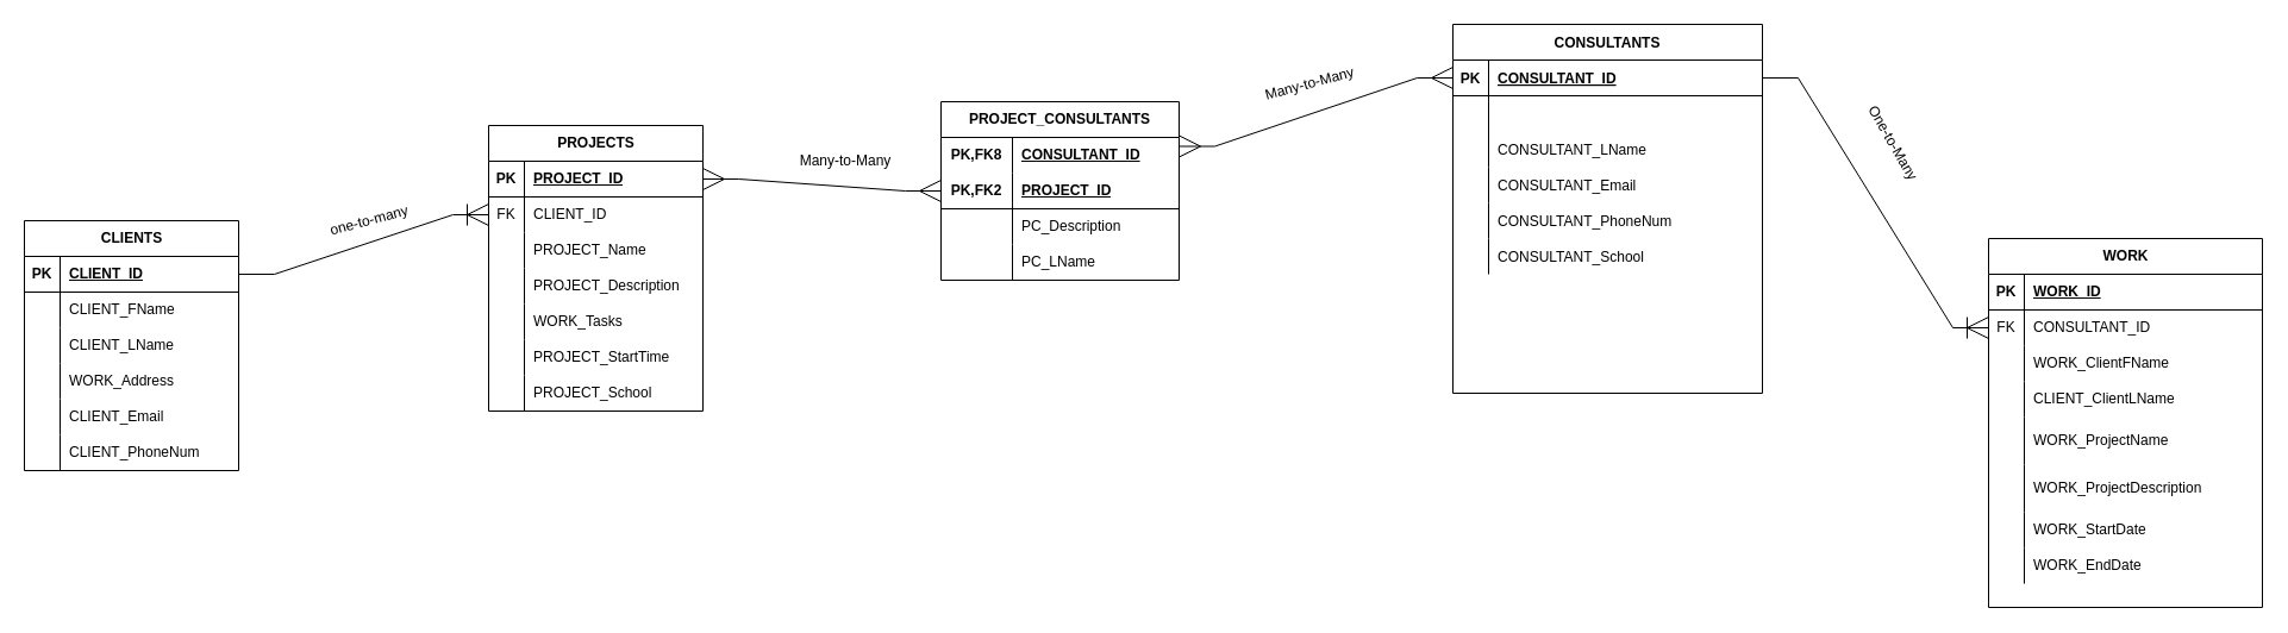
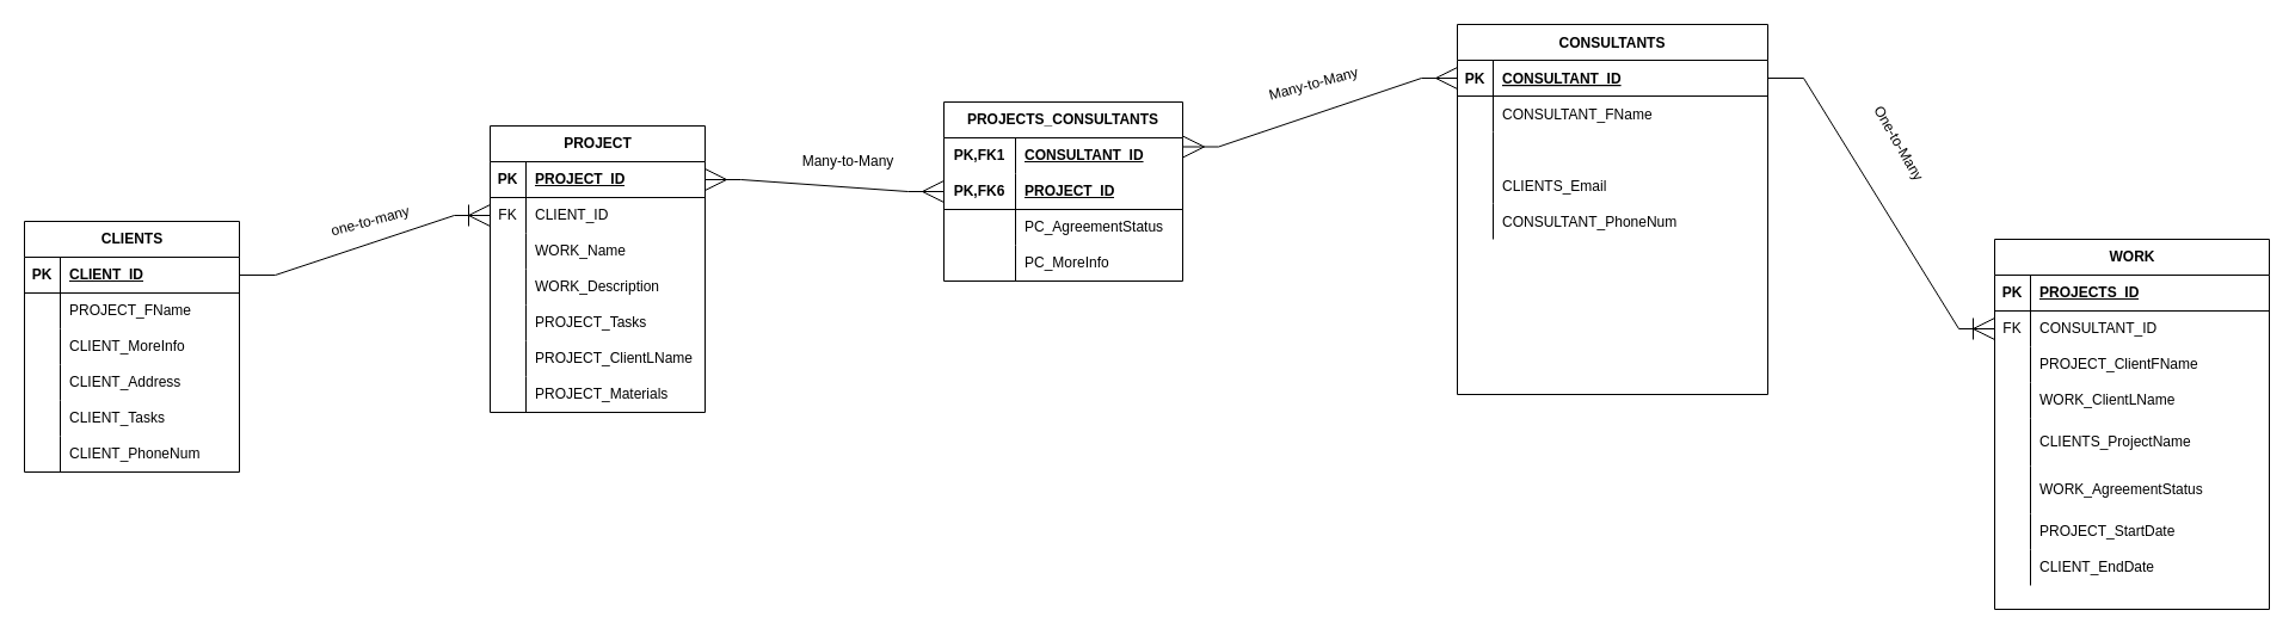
+ <mxCell id="8" value="CONSULTANT_FName" style="shape=partialRectangle;overflow=hidden;connectable=0;fillColor=none;top=0;left=0;bottom=0;right=0;align=left;spacingLeft=6;" parent="6" vertex="1"><mxGeometry x="30" width="230" height="30" as="geometry"><mxRectangle width="230" height="30" as="alternateBounds" /></mxGeometry></mxCell>
- <mxCell id="68" value="PROJECT_CONSULTANTS" style="shape=table;startSize=30;container=1;collapsible=1;childLayout=tableLayout;fixedRows=1;rowLines=0;fontStyle=1;align=center;resizeLast=1;html=1;whiteSpace=wrap;" vertex="1" parent="1"><mxGeometry x="790" y="85" width="200" height="150" as="geometry" /></mxCell>
+ <mxCell id="68" value="PROJECTS_CONSULTANTS" style="shape=table;startSize=30;container=1;collapsible=1;childLayout=tableLayout;fixedRows=1;rowLines=0;fontStyle=1;align=center;resizeLast=1;html=1;whiteSpace=wrap;" vertex="1" parent="1"><mxGeometry x="790" y="85" width="200" height="150" as="geometry" /></mxCell>
- <mxCell id="27" value="PROJECTS" style="shape=table;startSize=30;container=1;collapsible=1;childLayout=tableLayout;fixedRows=1;rowLines=0;fontStyle=1;align=center;resizeLast=1;html=1;" vertex="1" parent="1"><mxGeometry x="410" y="105" width="180" height="240" as="geometry" /></mxCell>
+ <mxCell id="27" value="PROJECT" style="shape=table;startSize=30;container=1;collapsible=1;childLayout=tableLayout;fixedRows=1;rowLines=0;fontStyle=1;align=center;resizeLast=1;html=1;" vertex="1" parent="1"><mxGeometry x="410" y="105" width="180" height="240" as="geometry" /></mxCell>
- <mxCell id="11" value="CONSULTANT_LName" style="shape=partialRectangle;overflow=hidden;connectable=0;fillColor=none;top=0;left=0;bottom=0;right=0;align=left;spacingLeft=6;" vertex="1" parent="9"><mxGeometry x="30" width="230" height="30" as="geometry"><mxRectangle width="230" height="30" as="alternateBounds" /></mxGeometry></mxCell>
- <mxCell id="70" value="PK,FK8" style="shape=partialRectangle;connectable=0;fillColor=none;top=0;left=0;bottom=0;right=0;fontStyle=1;overflow=hidden;html=1;whiteSpace=wrap;" vertex="1" parent="69"><mxGeometry width="60" height="30" as="geometry"><mxRectangle width="60" height="30" as="alternateBounds" /></mxGeometry></mxCell>
+ <mxCell id="70" value="PK,FK1" style="shape=partialRectangle;connectable=0;fillColor=none;top=0;left=0;bottom=0;right=0;fontStyle=1;overflow=hidden;html=1;whiteSpace=wrap;" vertex="1" parent="69"><mxGeometry width="60" height="30" as="geometry"><mxRectangle width="60" height="30" as="alternateBounds" /></mxGeometry></mxCell>
- <mxCell id="14" value="CONSULTANT_Email" style="shape=partialRectangle;overflow=hidden;connectable=0;fillColor=none;top=0;left=0;bottom=0;right=0;align=left;spacingLeft=6;" vertex="1" parent="12"><mxGeometry x="30" width="230" height="30" as="geometry"><mxRectangle width="230" height="30" as="alternateBounds" /></mxGeometry></mxCell>
+ <mxCell id="14" value="CLIENTS_Email" style="shape=partialRectangle;overflow=hidden;connectable=0;fillColor=none;top=0;left=0;bottom=0;right=0;align=left;spacingLeft=6;" vertex="1" parent="12"><mxGeometry x="30" width="230" height="30" as="geometry"><mxRectangle width="230" height="30" as="alternateBounds" /></mxGeometry></mxCell>
- <mxCell id="73" value="PK,FK2" style="shape=partialRectangle;connectable=0;fillColor=none;top=0;left=0;bottom=0;right=0;fontStyle=1;overflow=hidden;html=1;whiteSpace=wrap;" vertex="1" parent="72"><mxGeometry width="60" height="30" as="geometry"><mxRectangle width="60" height="30" as="alternateBounds" /></mxGeometry></mxCell>
+ <mxCell id="73" value="PK,FK6" style="shape=partialRectangle;connectable=0;fillColor=none;top=0;left=0;bottom=0;right=0;fontStyle=1;overflow=hidden;html=1;whiteSpace=wrap;" vertex="1" parent="72"><mxGeometry width="60" height="30" as="geometry"><mxRectangle width="60" height="30" as="alternateBounds" /></mxGeometry></mxCell>
- <mxCell id="77" value="PC_Description" style="shape=partialRectangle;connectable=0;fillColor=none;top=0;left=0;bottom=0;right=0;align=left;spacingLeft=6;overflow=hidden;html=1;whiteSpace=wrap;" vertex="1" parent="75"><mxGeometry x="60" width="140" height="30" as="geometry"><mxRectangle width="140" height="30" as="alternateBounds" /></mxGeometry></mxCell>
+ <mxCell id="77" value="PC_AgreementStatus" style="shape=partialRectangle;connectable=0;fillColor=none;top=0;left=0;bottom=0;right=0;align=left;spacingLeft=6;overflow=hidden;html=1;whiteSpace=wrap;" vertex="1" parent="75"><mxGeometry x="60" width="140" height="30" as="geometry"><mxRectangle width="140" height="30" as="alternateBounds" /></mxGeometry></mxCell>
- <mxCell id="36" value="PROJECT_Name" style="shape=partialRectangle;connectable=0;fillColor=none;top=0;left=0;bottom=0;right=0;align=left;spacingLeft=6;overflow=hidden;whiteSpace=wrap;html=1;" vertex="1" parent="34"><mxGeometry x="30" width="150" height="30" as="geometry"><mxRectangle width="150" height="30" as="alternateBounds" /></mxGeometry></mxCell>
+ <mxCell id="36" value="WORK_Name" style="shape=partialRectangle;connectable=0;fillColor=none;top=0;left=0;bottom=0;right=0;align=left;spacingLeft=6;overflow=hidden;whiteSpace=wrap;html=1;" vertex="1" parent="34"><mxGeometry x="30" width="150" height="30" as="geometry"><mxRectangle width="150" height="30" as="alternateBounds" /></mxGeometry></mxCell>
- <mxCell id="20" value="CONSULTANT_School" style="shape=partialRectangle;overflow=hidden;connectable=0;fillColor=none;top=0;left=0;bottom=0;right=0;align=left;spacingLeft=6;" vertex="1" parent="18"><mxGeometry x="30" width="230" height="30" as="geometry"><mxRectangle width="230" height="30" as="alternateBounds" /></mxGeometry></mxCell>
- <mxCell id="80" value="PC_LName" style="shape=partialRectangle;connectable=0;fillColor=none;top=0;left=0;bottom=0;right=0;align=left;spacingLeft=6;overflow=hidden;html=1;whiteSpace=wrap;" vertex="1" parent="78"><mxGeometry x="60" width="140" height="30" as="geometry"><mxRectangle width="140" height="30" as="alternateBounds" /></mxGeometry></mxCell>
+ <mxCell id="80" value="PC_MoreInfo" style="shape=partialRectangle;connectable=0;fillColor=none;top=0;left=0;bottom=0;right=0;align=left;spacingLeft=6;overflow=hidden;html=1;whiteSpace=wrap;" vertex="1" parent="78"><mxGeometry x="60" width="140" height="30" as="geometry"><mxRectangle width="140" height="30" as="alternateBounds" /></mxGeometry></mxCell>
- <mxCell id="39" value="PROJECT_Description" style="shape=partialRectangle;connectable=0;fillColor=none;top=0;left=0;bottom=0;right=0;align=left;spacingLeft=6;overflow=hidden;whiteSpace=wrap;html=1;" vertex="1" parent="37"><mxGeometry x="30" width="150" height="30" as="geometry"><mxRectangle width="150" height="30" as="alternateBounds" /></mxGeometry></mxCell>
+ <mxCell id="39" value="WORK_Description" style="shape=partialRectangle;connectable=0;fillColor=none;top=0;left=0;bottom=0;right=0;align=left;spacingLeft=6;overflow=hidden;whiteSpace=wrap;html=1;" vertex="1" parent="37"><mxGeometry x="30" width="150" height="30" as="geometry"><mxRectangle width="150" height="30" as="alternateBounds" /></mxGeometry></mxCell>
- <mxCell id="90" value="WORK_ID" style="shape=partialRectangle;connectable=0;fillColor=none;top=0;left=0;bottom=0;right=0;align=left;spacingLeft=6;fontStyle=5;overflow=hidden;whiteSpace=wrap;html=1;" vertex="1" parent="88"><mxGeometry x="30" width="200" height="30" as="geometry"><mxRectangle width="200" height="30" as="alternateBounds" /></mxGeometry></mxCell>
+ <mxCell id="90" value="PROJECTS_ID" style="shape=partialRectangle;connectable=0;fillColor=none;top=0;left=0;bottom=0;right=0;align=left;spacingLeft=6;fontStyle=5;overflow=hidden;whiteSpace=wrap;html=1;" vertex="1" parent="88"><mxGeometry x="30" width="200" height="30" as="geometry"><mxRectangle width="200" height="30" as="alternateBounds" /></mxGeometry></mxCell>
- <mxCell id="55" value="CLIENT_FName" style="shape=partialRectangle;connectable=0;fillColor=none;top=0;left=0;bottom=0;right=0;align=left;spacingLeft=6;overflow=hidden;whiteSpace=wrap;html=1;" vertex="1" parent="53"><mxGeometry x="30" width="150" height="30" as="geometry"><mxRectangle width="150" height="30" as="alternateBounds" /></mxGeometry></mxCell>
+ <mxCell id="55" value="PROJECT_FName" style="shape=partialRectangle;connectable=0;fillColor=none;top=0;left=0;bottom=0;right=0;align=left;spacingLeft=6;overflow=hidden;whiteSpace=wrap;html=1;" vertex="1" parent="53"><mxGeometry x="30" width="150" height="30" as="geometry"><mxRectangle width="150" height="30" as="alternateBounds" /></mxGeometry></mxCell>
- <mxCell id="42" value="WORK_Tasks" style="shape=partialRectangle;connectable=0;fillColor=none;top=0;left=0;bottom=0;right=0;align=left;spacingLeft=6;overflow=hidden;whiteSpace=wrap;html=1;" vertex="1" parent="40"><mxGeometry x="30" width="150" height="30" as="geometry"><mxRectangle width="150" height="30" as="alternateBounds" /></mxGeometry></mxCell>
+ <mxCell id="42" value="PROJECT_Tasks" style="shape=partialRectangle;connectable=0;fillColor=none;top=0;left=0;bottom=0;right=0;align=left;spacingLeft=6;overflow=hidden;whiteSpace=wrap;html=1;" vertex="1" parent="40"><mxGeometry x="30" width="150" height="30" as="geometry"><mxRectangle width="150" height="30" as="alternateBounds" /></mxGeometry></mxCell>
- <mxCell id="58" value="CLIENT_LName" style="shape=partialRectangle;connectable=0;fillColor=none;top=0;left=0;bottom=0;right=0;align=left;spacingLeft=6;overflow=hidden;whiteSpace=wrap;html=1;" vertex="1" parent="56"><mxGeometry x="30" width="150" height="30" as="geometry"><mxRectangle width="150" height="30" as="alternateBounds" /></mxGeometry></mxCell>
+ <mxCell id="58" value="CLIENT_MoreInfo" style="shape=partialRectangle;connectable=0;fillColor=none;top=0;left=0;bottom=0;right=0;align=left;spacingLeft=6;overflow=hidden;whiteSpace=wrap;html=1;" vertex="1" parent="56"><mxGeometry x="30" width="150" height="30" as="geometry"><mxRectangle width="150" height="30" as="alternateBounds" /></mxGeometry></mxCell>
- <mxCell id="45" value="PROJECT_StartTime" style="shape=partialRectangle;connectable=0;fillColor=none;top=0;left=0;bottom=0;right=0;align=left;spacingLeft=6;overflow=hidden;whiteSpace=wrap;html=1;" vertex="1" parent="43"><mxGeometry x="30" width="150" height="30" as="geometry"><mxRectangle width="150" height="30" as="alternateBounds" /></mxGeometry></mxCell>
+ <mxCell id="45" value="PROJECT_ClientLName" style="shape=partialRectangle;connectable=0;fillColor=none;top=0;left=0;bottom=0;right=0;align=left;spacingLeft=6;overflow=hidden;whiteSpace=wrap;html=1;" vertex="1" parent="43"><mxGeometry x="30" width="150" height="30" as="geometry"><mxRectangle width="150" height="30" as="alternateBounds" /></mxGeometry></mxCell>
- <mxCell id="96" value="WORK_ClientFName" style="shape=partialRectangle;connectable=0;fillColor=none;top=0;left=0;bottom=0;right=0;align=left;spacingLeft=6;overflow=hidden;whiteSpace=wrap;html=1;" vertex="1" parent="94"><mxGeometry x="30" width="200" height="30" as="geometry"><mxRectangle width="200" height="30" as="alternateBounds" /></mxGeometry></mxCell>
+ <mxCell id="96" value="PROJECT_ClientFName" style="shape=partialRectangle;connectable=0;fillColor=none;top=0;left=0;bottom=0;right=0;align=left;spacingLeft=6;overflow=hidden;whiteSpace=wrap;html=1;" vertex="1" parent="94"><mxGeometry x="30" width="200" height="30" as="geometry"><mxRectangle width="200" height="30" as="alternateBounds" /></mxGeometry></mxCell>
- <mxCell id="61" value="WORK_Address" style="shape=partialRectangle;connectable=0;fillColor=none;top=0;left=0;bottom=0;right=0;align=left;spacingLeft=6;overflow=hidden;whiteSpace=wrap;html=1;" vertex="1" parent="59"><mxGeometry x="30" width="150" height="30" as="geometry"><mxRectangle width="150" height="30" as="alternateBounds" /></mxGeometry></mxCell>
+ <mxCell id="61" value="CLIENT_Address" style="shape=partialRectangle;connectable=0;fillColor=none;top=0;left=0;bottom=0;right=0;align=left;spacingLeft=6;overflow=hidden;whiteSpace=wrap;html=1;" vertex="1" parent="59"><mxGeometry x="30" width="150" height="30" as="geometry"><mxRectangle width="150" height="30" as="alternateBounds" /></mxGeometry></mxCell>
- <mxCell id="48" value="PROJECT_School" style="shape=partialRectangle;connectable=0;fillColor=none;top=0;left=0;bottom=0;right=0;align=left;spacingLeft=6;overflow=hidden;whiteSpace=wrap;html=1;" vertex="1" parent="46"><mxGeometry x="30" width="150" height="30" as="geometry"><mxRectangle width="150" height="30" as="alternateBounds" /></mxGeometry></mxCell>
+ <mxCell id="48" value="PROJECT_Materials" style="shape=partialRectangle;connectable=0;fillColor=none;top=0;left=0;bottom=0;right=0;align=left;spacingLeft=6;overflow=hidden;whiteSpace=wrap;html=1;" vertex="1" parent="46"><mxGeometry x="30" width="150" height="30" as="geometry"><mxRectangle width="150" height="30" as="alternateBounds" /></mxGeometry></mxCell>
- <mxCell id="99" value="CLIENT_ClientLName" style="shape=partialRectangle;connectable=0;fillColor=none;top=0;left=0;bottom=0;right=0;align=left;spacingLeft=6;overflow=hidden;whiteSpace=wrap;html=1;" vertex="1" parent="97"><mxGeometry x="30" width="200" height="30" as="geometry"><mxRectangle width="200" height="30" as="alternateBounds" /></mxGeometry></mxCell>
+ <mxCell id="99" value="WORK_ClientLName" style="shape=partialRectangle;connectable=0;fillColor=none;top=0;left=0;bottom=0;right=0;align=left;spacingLeft=6;overflow=hidden;whiteSpace=wrap;html=1;" vertex="1" parent="97"><mxGeometry x="30" width="200" height="30" as="geometry"><mxRectangle width="200" height="30" as="alternateBounds" /></mxGeometry></mxCell>
- <mxCell id="64" value="CLIENT_Email" style="shape=partialRectangle;connectable=0;fillColor=none;top=0;left=0;bottom=0;right=0;align=left;spacingLeft=6;overflow=hidden;whiteSpace=wrap;html=1;" vertex="1" parent="62"><mxGeometry x="30" width="150" height="30" as="geometry"><mxRectangle width="150" height="30" as="alternateBounds" /></mxGeometry></mxCell>
+ <mxCell id="64" value="CLIENT_Tasks" style="shape=partialRectangle;connectable=0;fillColor=none;top=0;left=0;bottom=0;right=0;align=left;spacingLeft=6;overflow=hidden;whiteSpace=wrap;html=1;" vertex="1" parent="62"><mxGeometry x="30" width="150" height="30" as="geometry"><mxRectangle width="150" height="30" as="alternateBounds" /></mxGeometry></mxCell>
- <mxCell id="102" value="WORK_ProjectName" style="shape=partialRectangle;connectable=0;fillColor=none;top=0;left=0;bottom=0;right=0;align=left;spacingLeft=6;overflow=hidden;whiteSpace=wrap;html=1;" vertex="1" parent="100"><mxGeometry x="30" width="200" height="40" as="geometry"><mxRectangle width="200" height="40" as="alternateBounds" /></mxGeometry></mxCell>
+ <mxCell id="102" value="CLIENTS_ProjectName" style="shape=partialRectangle;connectable=0;fillColor=none;top=0;left=0;bottom=0;right=0;align=left;spacingLeft=6;overflow=hidden;whiteSpace=wrap;html=1;" vertex="1" parent="100"><mxGeometry x="30" width="200" height="40" as="geometry"><mxRectangle width="200" height="40" as="alternateBounds" /></mxGeometry></mxCell>
- <mxCell id="105" value="WORK_ProjectDescription" style="shape=partialRectangle;connectable=0;fillColor=none;top=0;left=0;bottom=0;right=0;align=left;spacingLeft=6;overflow=hidden;whiteSpace=wrap;html=1;" vertex="1" parent="103"><mxGeometry x="30" width="200" height="40" as="geometry"><mxRectangle width="200" height="40" as="alternateBounds" /></mxGeometry></mxCell>
+ <mxCell id="105" value="WORK_AgreementStatus" style="shape=partialRectangle;connectable=0;fillColor=none;top=0;left=0;bottom=0;right=0;align=left;spacingLeft=6;overflow=hidden;whiteSpace=wrap;html=1;" vertex="1" parent="103"><mxGeometry x="30" width="200" height="40" as="geometry"><mxRectangle width="200" height="40" as="alternateBounds" /></mxGeometry></mxCell>
- <mxCell id="108" value="WORK_StartDate" style="shape=partialRectangle;connectable=0;fillColor=none;top=0;left=0;bottom=0;right=0;align=left;spacingLeft=6;overflow=hidden;whiteSpace=wrap;html=1;" vertex="1" parent="106"><mxGeometry x="30" width="200" height="30" as="geometry"><mxRectangle width="200" height="30" as="alternateBounds" /></mxGeometry></mxCell>
+ <mxCell id="108" value="PROJECT_StartDate" style="shape=partialRectangle;connectable=0;fillColor=none;top=0;left=0;bottom=0;right=0;align=left;spacingLeft=6;overflow=hidden;whiteSpace=wrap;html=1;" vertex="1" parent="106"><mxGeometry x="30" width="200" height="30" as="geometry"><mxRectangle width="200" height="30" as="alternateBounds" /></mxGeometry></mxCell>
- <mxCell id="111" value="WORK_EndDate" style="shape=partialRectangle;connectable=0;fillColor=none;top=0;left=0;bottom=0;right=0;align=left;spacingLeft=6;overflow=hidden;whiteSpace=wrap;html=1;" vertex="1" parent="109"><mxGeometry x="30" width="200" height="30" as="geometry"><mxRectangle width="200" height="30" as="alternateBounds" /></mxGeometry></mxCell>
+ <mxCell id="111" value="CLIENT_EndDate" style="shape=partialRectangle;connectable=0;fillColor=none;top=0;left=0;bottom=0;right=0;align=left;spacingLeft=6;overflow=hidden;whiteSpace=wrap;html=1;" vertex="1" parent="109"><mxGeometry x="30" width="200" height="30" as="geometry"><mxRectangle width="200" height="30" as="alternateBounds" /></mxGeometry></mxCell>
